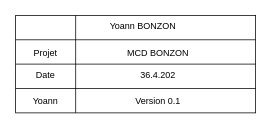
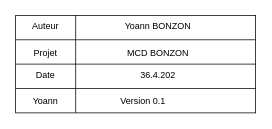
+ <mxCell id="8" value="Auteur" style="text;html=1;strokeColor=none;fillColor=none;align=center;verticalAlign=middle;whiteSpace=wrap;rounded=0;" vertex="1" parent="2"><mxGeometry width="80" height="30" as="geometry" /></mxCell>
- <mxCell id="12" value="Yoann BONZON" style="text;html=1;strokeColor=none;fillColor=none;align=center;verticalAlign=middle;whiteSpace=wrap;rounded=0;" vertex="1" parent="2"><mxGeometry x="100" y="5" width="140" height="20" as="geometry" /></mxCell>
+ <mxCell id="12" value="Yoann BONZON" style="text;html=1;strokeColor=none;fillColor=none;align=center;verticalAlign=middle;whiteSpace=wrap;rounded=0;" vertex="1" parent="2"><mxGeometry x="120" y="5" width="140" height="20" as="geometry" /></mxCell>
- <mxCell id="13" value="Version 0.1" style="text;html=1;strokeColor=none;fillColor=none;align=center;verticalAlign=middle;whiteSpace=wrap;rounded=0;" vertex="1" parent="2"><mxGeometry x="120" y="105" width="140" height="20" as="geometry" /></mxCell>
+ <mxCell id="13" value="Version 0.1" style="text;html=1;strokeColor=none;fillColor=none;align=center;verticalAlign=middle;whiteSpace=wrap;rounded=0;" vertex="1" parent="2"><mxGeometry x="100" y="105" width="140" height="20" as="geometry" /></mxCell>
